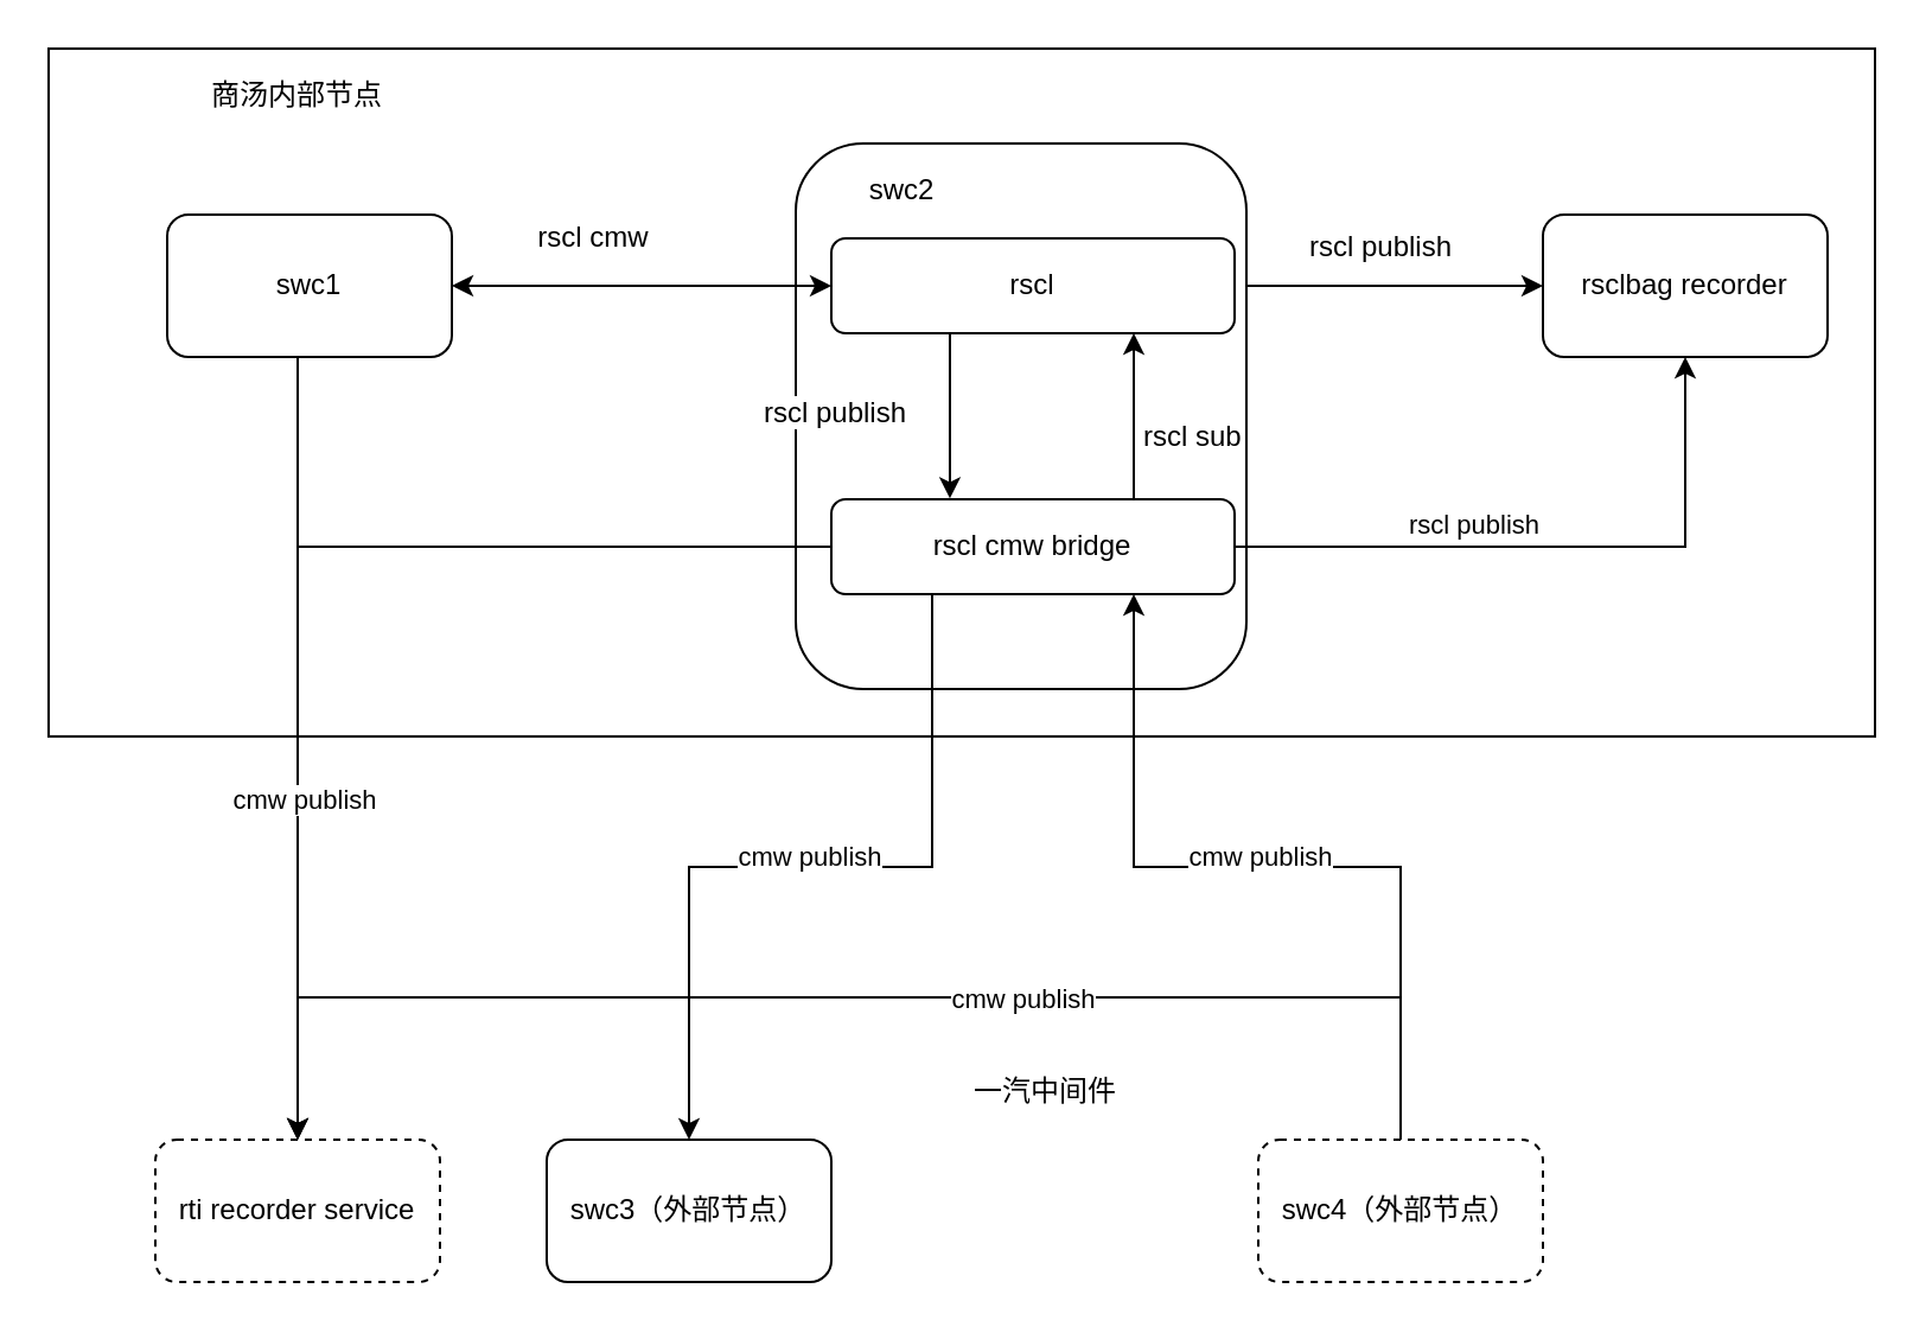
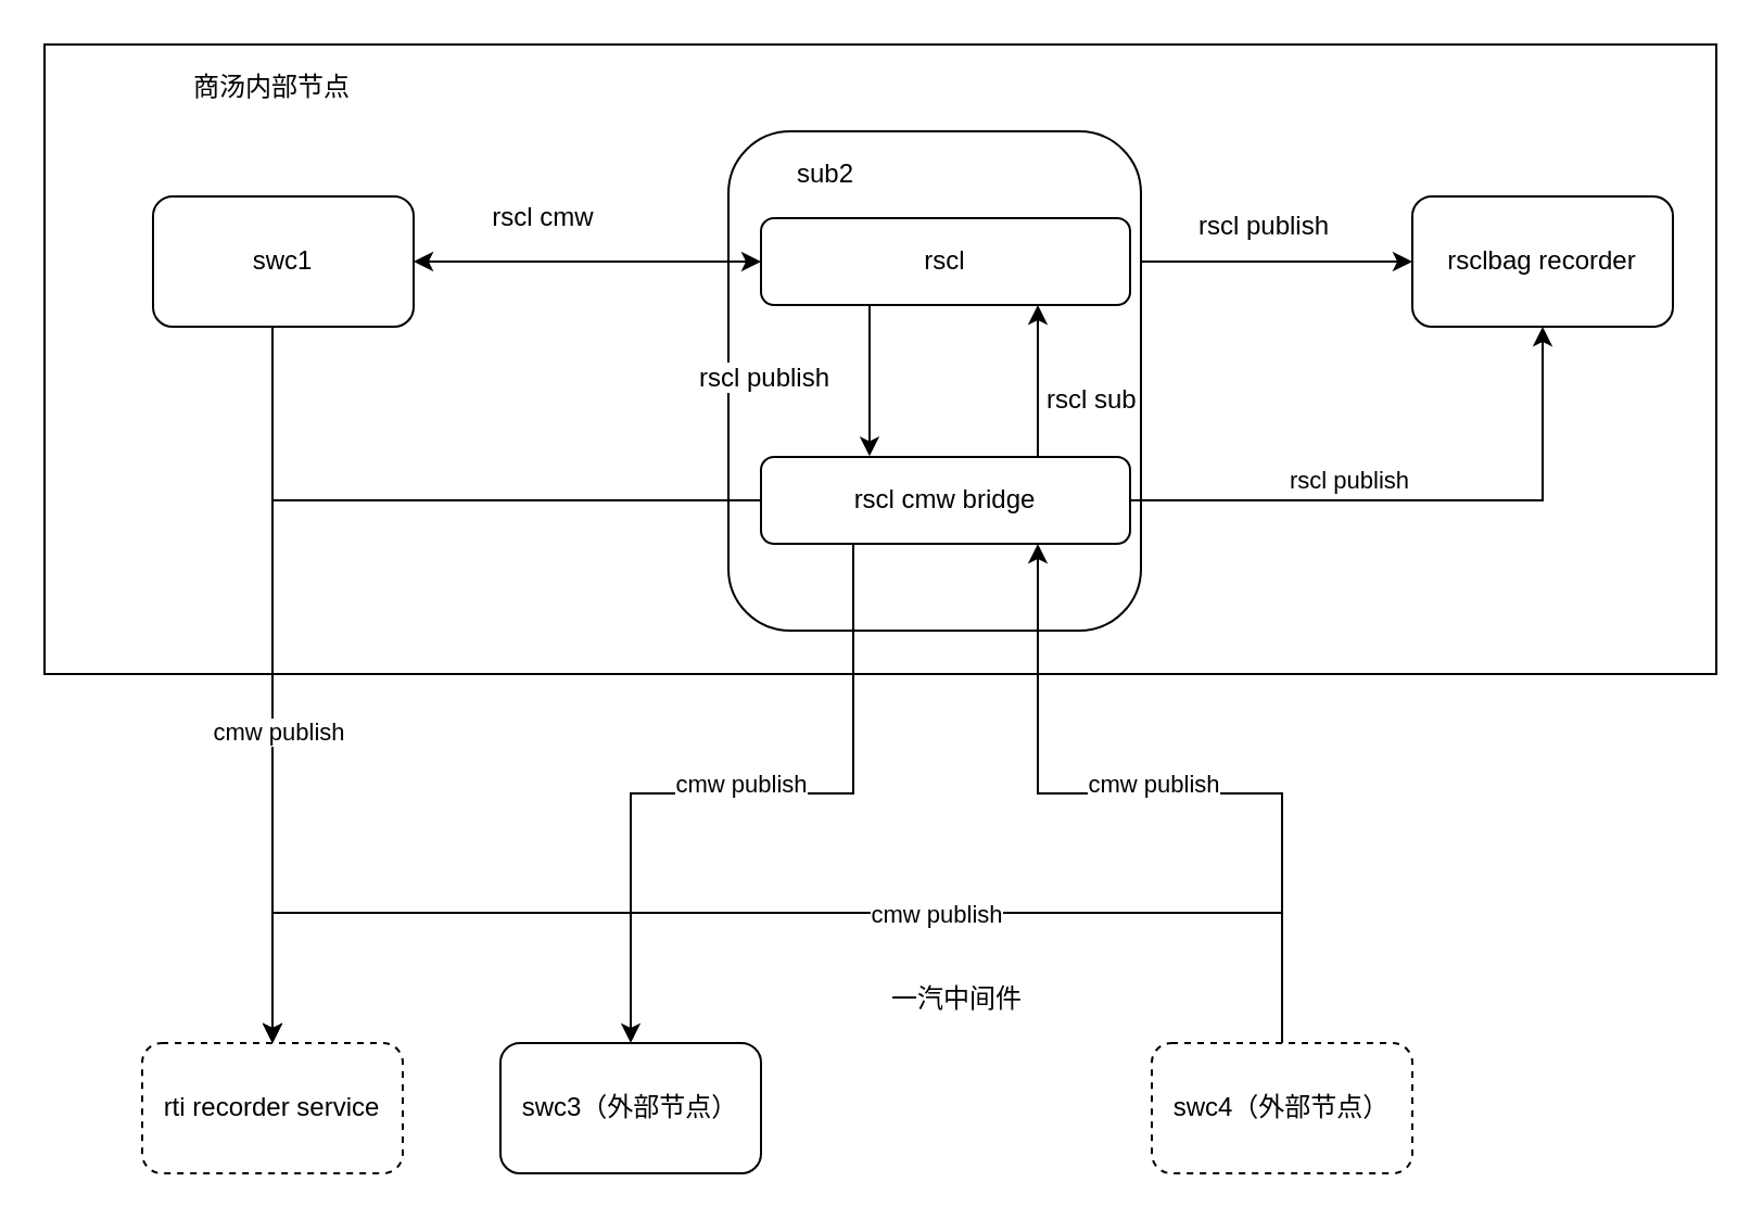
- <mxCell id="23" value="swc2" style="text;html=1;strokeColor=none;fillColor=none;align=center;verticalAlign=middle;whiteSpace=wrap;rounded=0;" vertex="1" parent="1"><mxGeometry x="360" y="70" width="40" height="20" as="geometry" /></mxCell>
+ <mxCell id="23" value="sub2" style="text;html=1;strokeColor=none;fillColor=none;align=center;verticalAlign=middle;whiteSpace=wrap;rounded=0;" vertex="1" parent="1"><mxGeometry x="360" y="70" width="40" height="20" as="geometry" /></mxCell>
